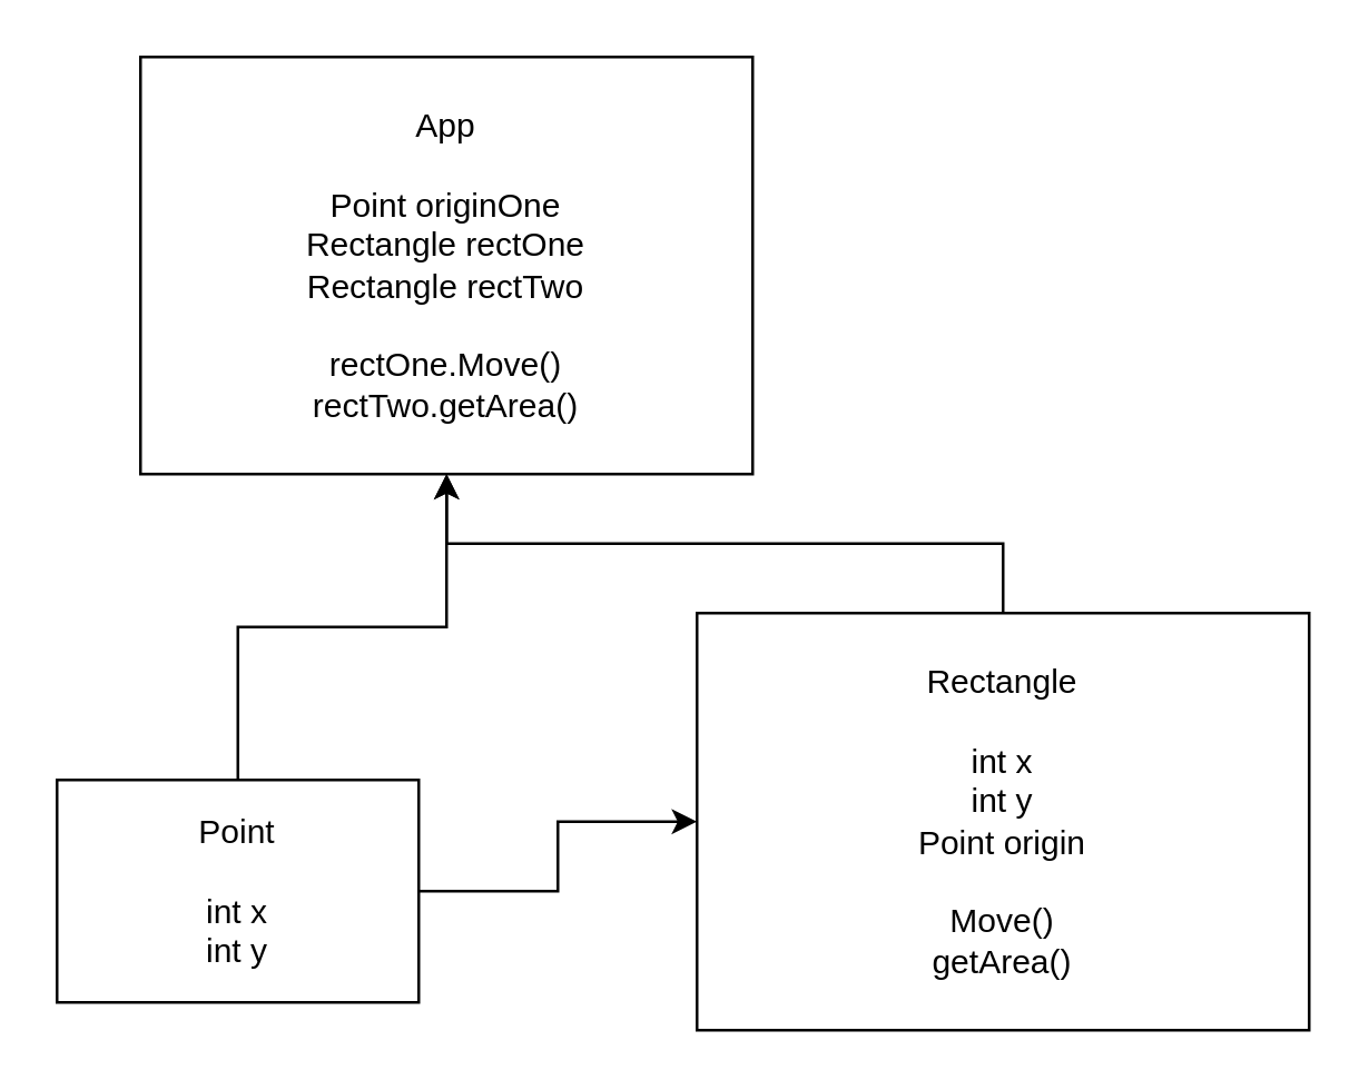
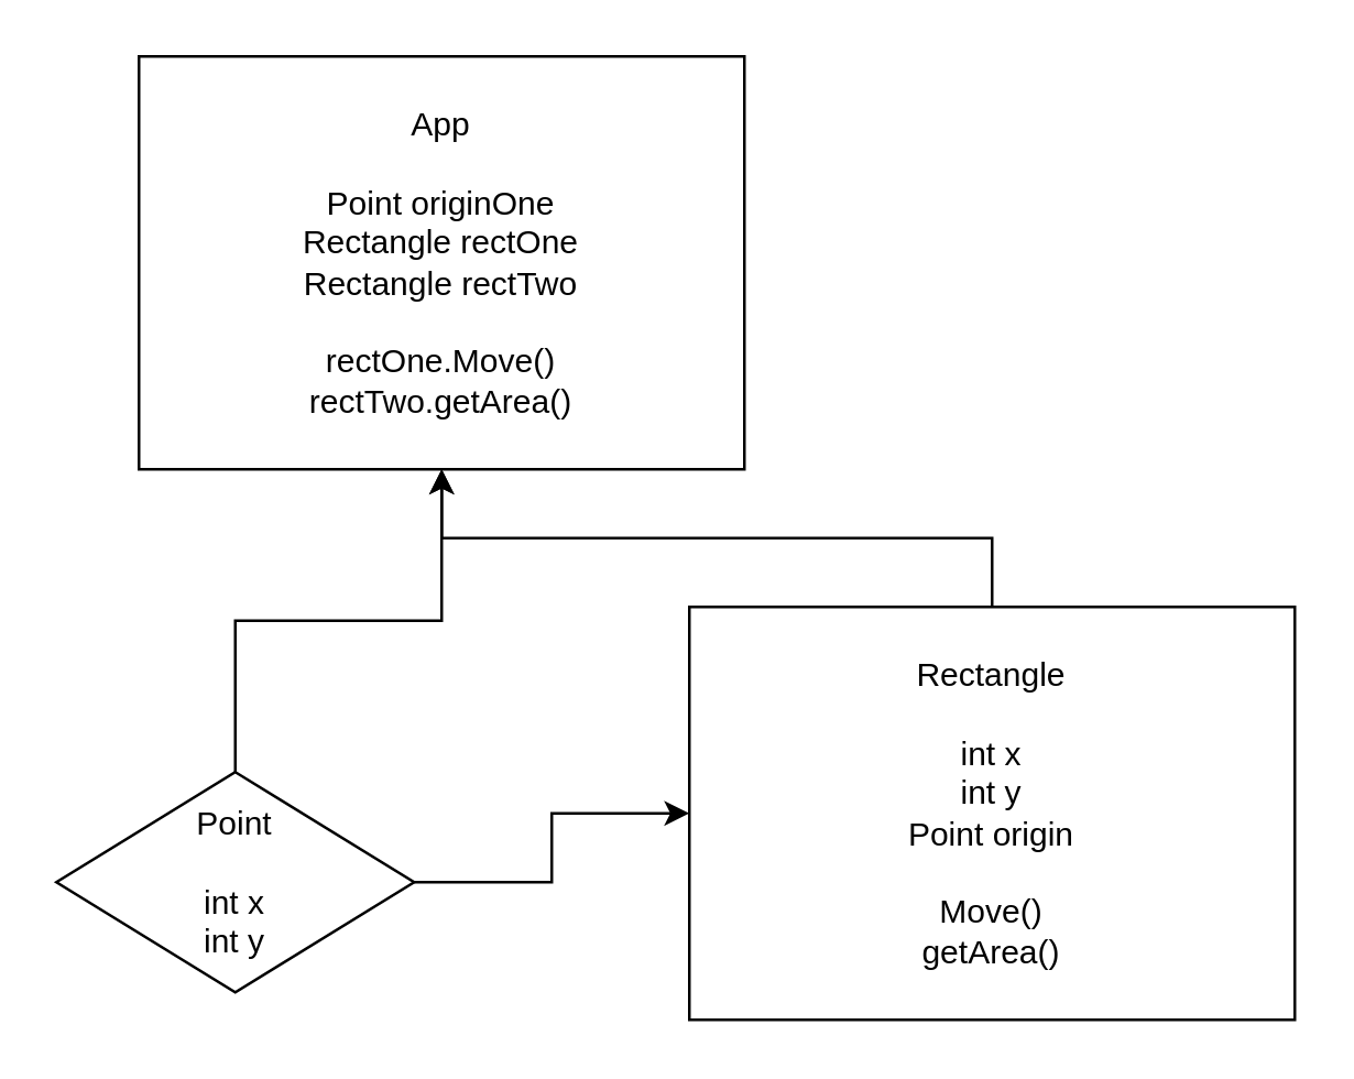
- <mxCell id="4" value="&lt;div&gt;Point&lt;/div&gt;&lt;div&gt;&lt;br&gt;&lt;/div&gt;&lt;div&gt;int x&lt;/div&gt;&lt;div&gt;int y&lt;br&gt;&lt;/div&gt;" style="rounded=0;whiteSpace=wrap;html=1;" vertex="1" parent="1"><mxGeometry x="20" y="280" width="130" height="80" as="geometry" /></mxCell>
+ <mxCell id="4" value="&lt;div&gt;Point&lt;/div&gt;&lt;div&gt;&lt;br&gt;&lt;/div&gt;&lt;div&gt;int x&lt;/div&gt;&lt;div&gt;int y&lt;br&gt;&lt;/div&gt;" style="rhombus;whiteSpace=wrap;html=1;" vertex="1" parent="1"><mxGeometry x="20" y="280" width="130" height="80" as="geometry" /></mxCell>
